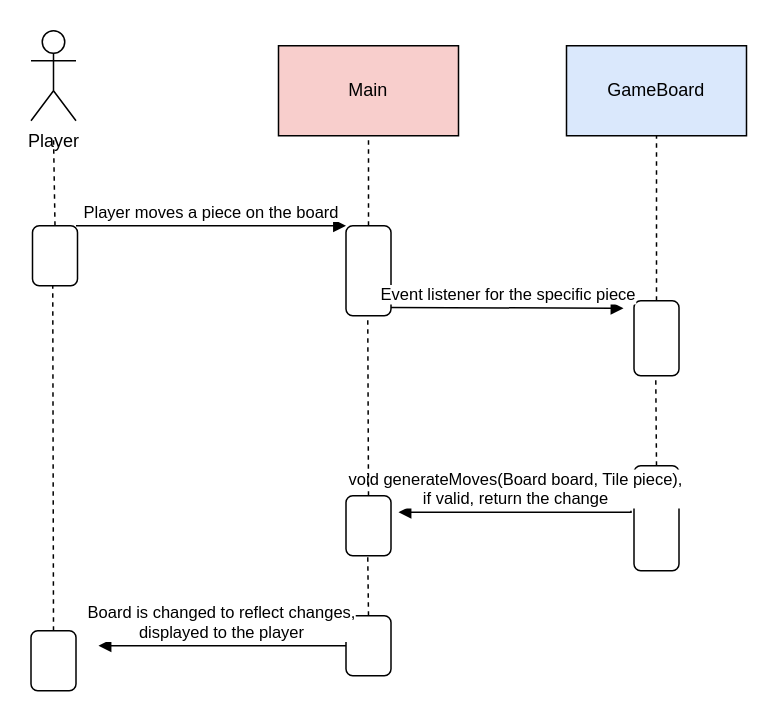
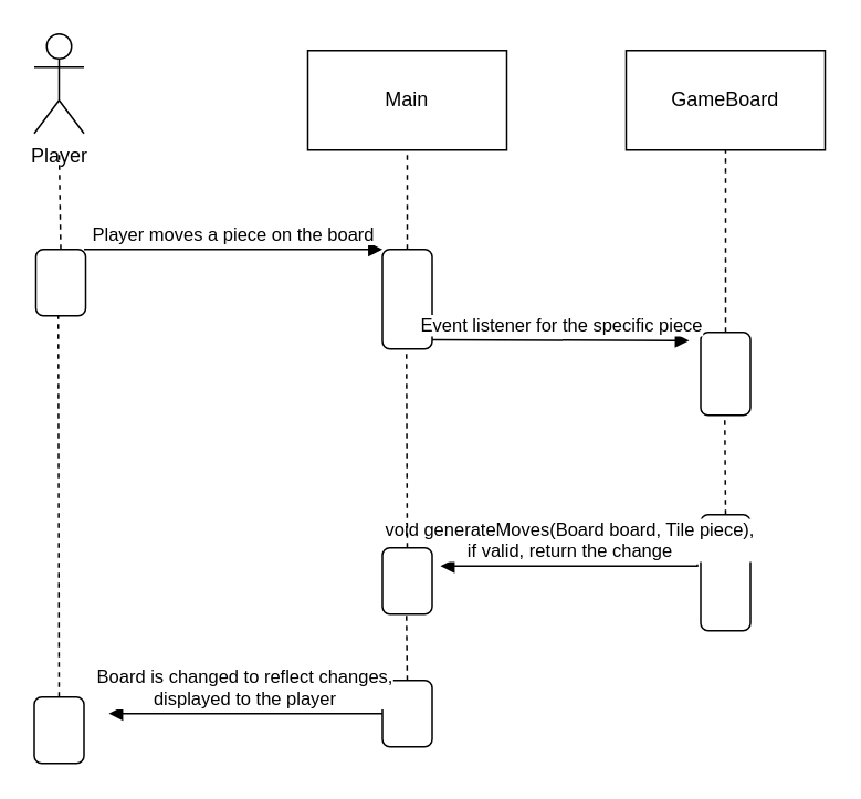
- <mxCell id="2" value="Main" style="rounded=0;whiteSpace=wrap;html=1;fillColor=#f8cecc;" parent="1" vertex="1"><mxGeometry x="185" y="30" width="120" height="60" as="geometry" /></mxCell>
+ <mxCell id="2" value="Main" style="rounded=0;whiteSpace=wrap;html=1;" parent="1" vertex="1"><mxGeometry x="185" y="30" width="120" height="60" as="geometry" /></mxCell>
- <mxCell id="3" value="GameBoard" style="rounded=0;whiteSpace=wrap;html=1;fillColor=#dae8fc;" parent="1" vertex="1"><mxGeometry x="377" y="30" width="120" height="60" as="geometry" /></mxCell>
+ <mxCell id="3" value="GameBoard" style="rounded=0;whiteSpace=wrap;html=1;" parent="1" vertex="1"><mxGeometry x="377" y="30" width="120" height="60" as="geometry" /></mxCell>
